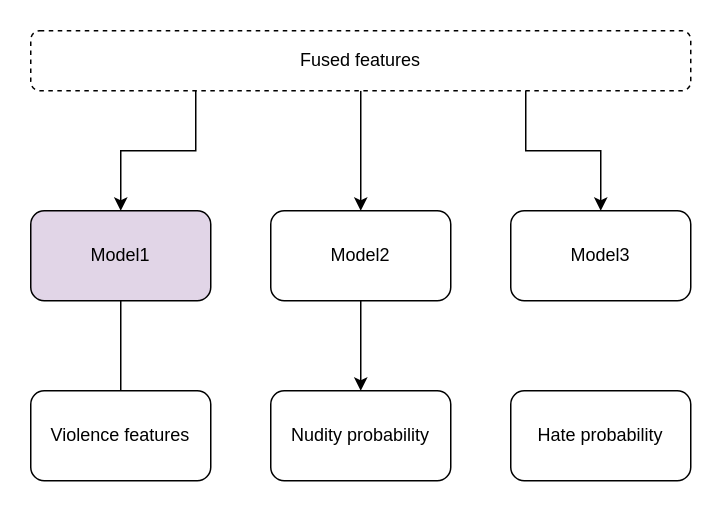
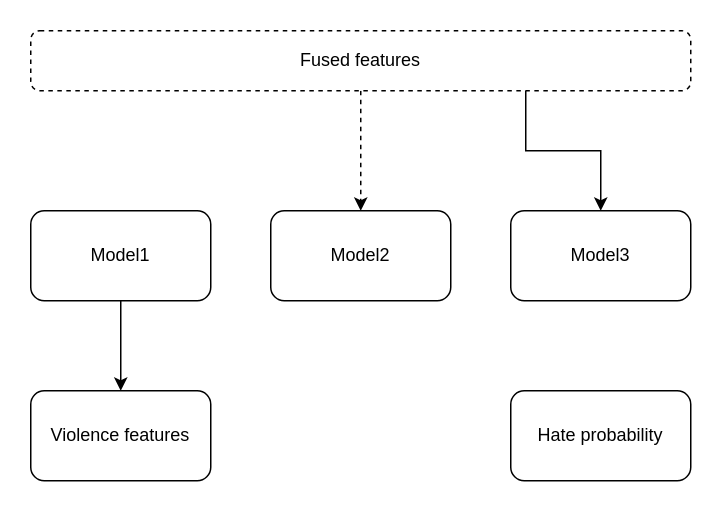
- <mxCell id="6" style="edgeStyle=orthogonalEdgeStyle;rounded=0;orthogonalLoop=1;jettySize=auto;html=1;exitX=0.5;exitY=1;exitDx=0;exitDy=0;entryX=0.5;entryY=0;entryDx=0;entryDy=0;" edge="1" parent="1" source="8" target="10"><mxGeometry relative="1" as="geometry" /></mxCell>
+ <mxCell id="6" style="edgeStyle=orthogonalEdgeStyle;rounded=0;orthogonalLoop=1;jettySize=auto;html=1;exitX=0.5;exitY=1;exitDx=0;exitDy=0;entryX=0.5;entryY=0;entryDx=0;entryDy=0;dashed=1;" edge="1" parent="1" source="8" target="10"><mxGeometry relative="1" as="geometry" /></mxCell>
- <mxCell id="5" style="edgeStyle=orthogonalEdgeStyle;rounded=0;orthogonalLoop=1;jettySize=auto;html=1;exitX=0.25;exitY=1;exitDx=0;exitDy=0;entryX=0.5;entryY=0;entryDx=0;entryDy=0;" edge="1" parent="1" source="8" target="4"><mxGeometry relative="1" as="geometry" /></mxCell>
- <mxCell id="4" value="Model1" style="rounded=1;whiteSpace=wrap;html=1;fillColor=#e1d5e7;" vertex="1" parent="1"><mxGeometry x="20" y="140" width="120" height="60" as="geometry" /></mxCell>
+ <mxCell id="4" value="Model1" style="rounded=1;whiteSpace=wrap;html=1;" vertex="1" parent="1"><mxGeometry x="20" y="140" width="120" height="60" as="geometry" /></mxCell>
- <mxCell id="9" style="edgeStyle=orthogonalEdgeStyle;rounded=0;orthogonalLoop=1;jettySize=auto;html=1;exitX=0.5;exitY=1;exitDx=0;exitDy=0;entryX=0.5;entryY=0;entryDx=0;entryDy=0;" edge="1" parent="1" source="10" target="2"><mxGeometry relative="1" as="geometry" /></mxCell>
- <mxCell id="3" style="edgeStyle=orthogonalEdgeStyle;rounded=0;orthogonalLoop=1;jettySize=auto;html=1;exitX=0.5;exitY=1;exitDx=0;exitDy=0;entryX=0.5;entryY=0;entryDx=0;entryDy=0;endArrow=none;" edge="1" parent="1" source="4" target="12"><mxGeometry relative="1" as="geometry" /></mxCell>
+ <mxCell id="3" style="edgeStyle=orthogonalEdgeStyle;rounded=0;orthogonalLoop=1;jettySize=auto;html=1;exitX=0.5;exitY=1;exitDx=0;exitDy=0;entryX=0.5;entryY=0;entryDx=0;entryDy=0;" edge="1" parent="1" source="4" target="12"><mxGeometry relative="1" as="geometry" /></mxCell>
- <mxCell id="2" value="Nudity probability" style="rounded=1;whiteSpace=wrap;html=1;" vertex="1" parent="1"><mxGeometry x="180" y="260" width="120" height="60" as="geometry" /></mxCell>
